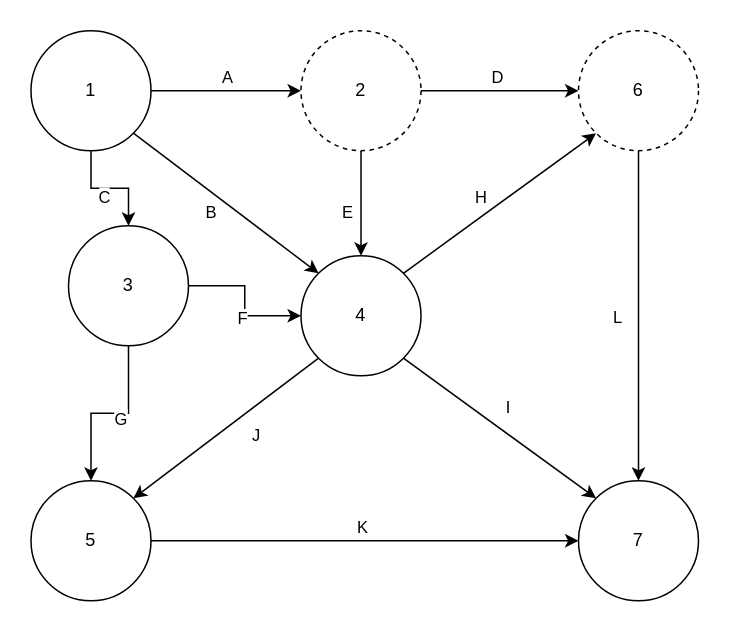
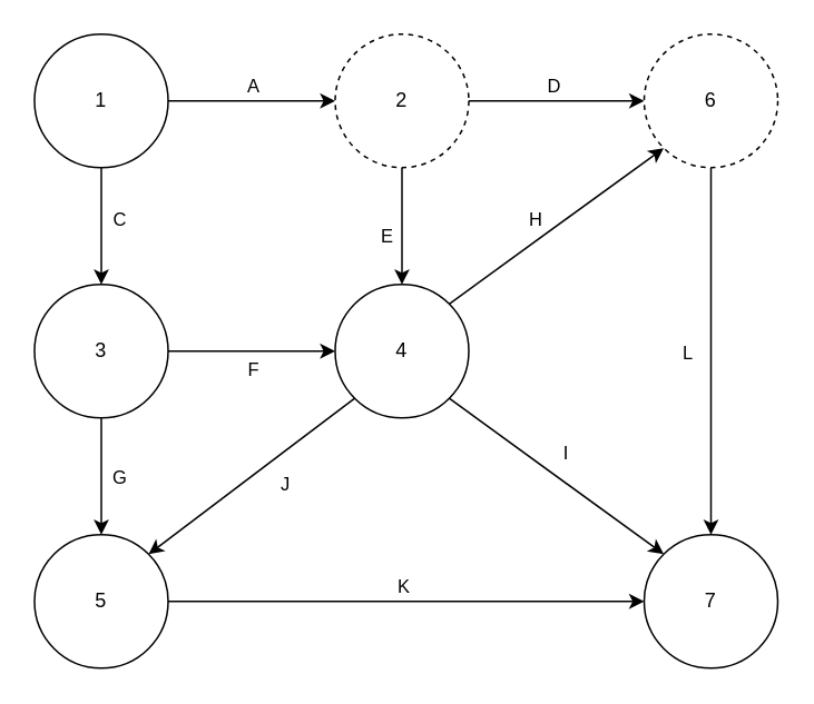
- <mxCell id="25" value="" style="endArrow=classic;html=1;rounded=0;exitX=1;exitY=1;exitDx=0;exitDy=0;entryX=0;entryY=0;entryDx=0;entryDy=0;" edge="1" parent="1" source="6" target="17"><mxGeometry width="50" height="50" relative="1" as="geometry"><mxPoint x="360" y="230" as="sourcePoint" /><mxPoint x="410" y="180" as="targetPoint" /></mxGeometry></mxCell>
- <mxCell id="26" value="B" style="edgeLabel;html=1;align=center;verticalAlign=middle;resizable=0;points=[];" connectable="0" vertex="1" parent="25"><mxGeometry x="-0.023" relative="1" as="geometry"><mxPoint x="-9" y="6" as="offset" /></mxGeometry></mxCell>
- <mxCell id="16" value="3" style="ellipse;whiteSpace=wrap;html=1;aspect=fixed;" vertex="1" parent="1"><mxGeometry x="45" y="150" width="80" height="80" as="geometry" /></mxCell>
+ <mxCell id="16" value="3" style="ellipse;whiteSpace=wrap;html=1;aspect=fixed;" vertex="1" parent="1"><mxGeometry x="20" y="170" width="80" height="80" as="geometry" /></mxCell>
